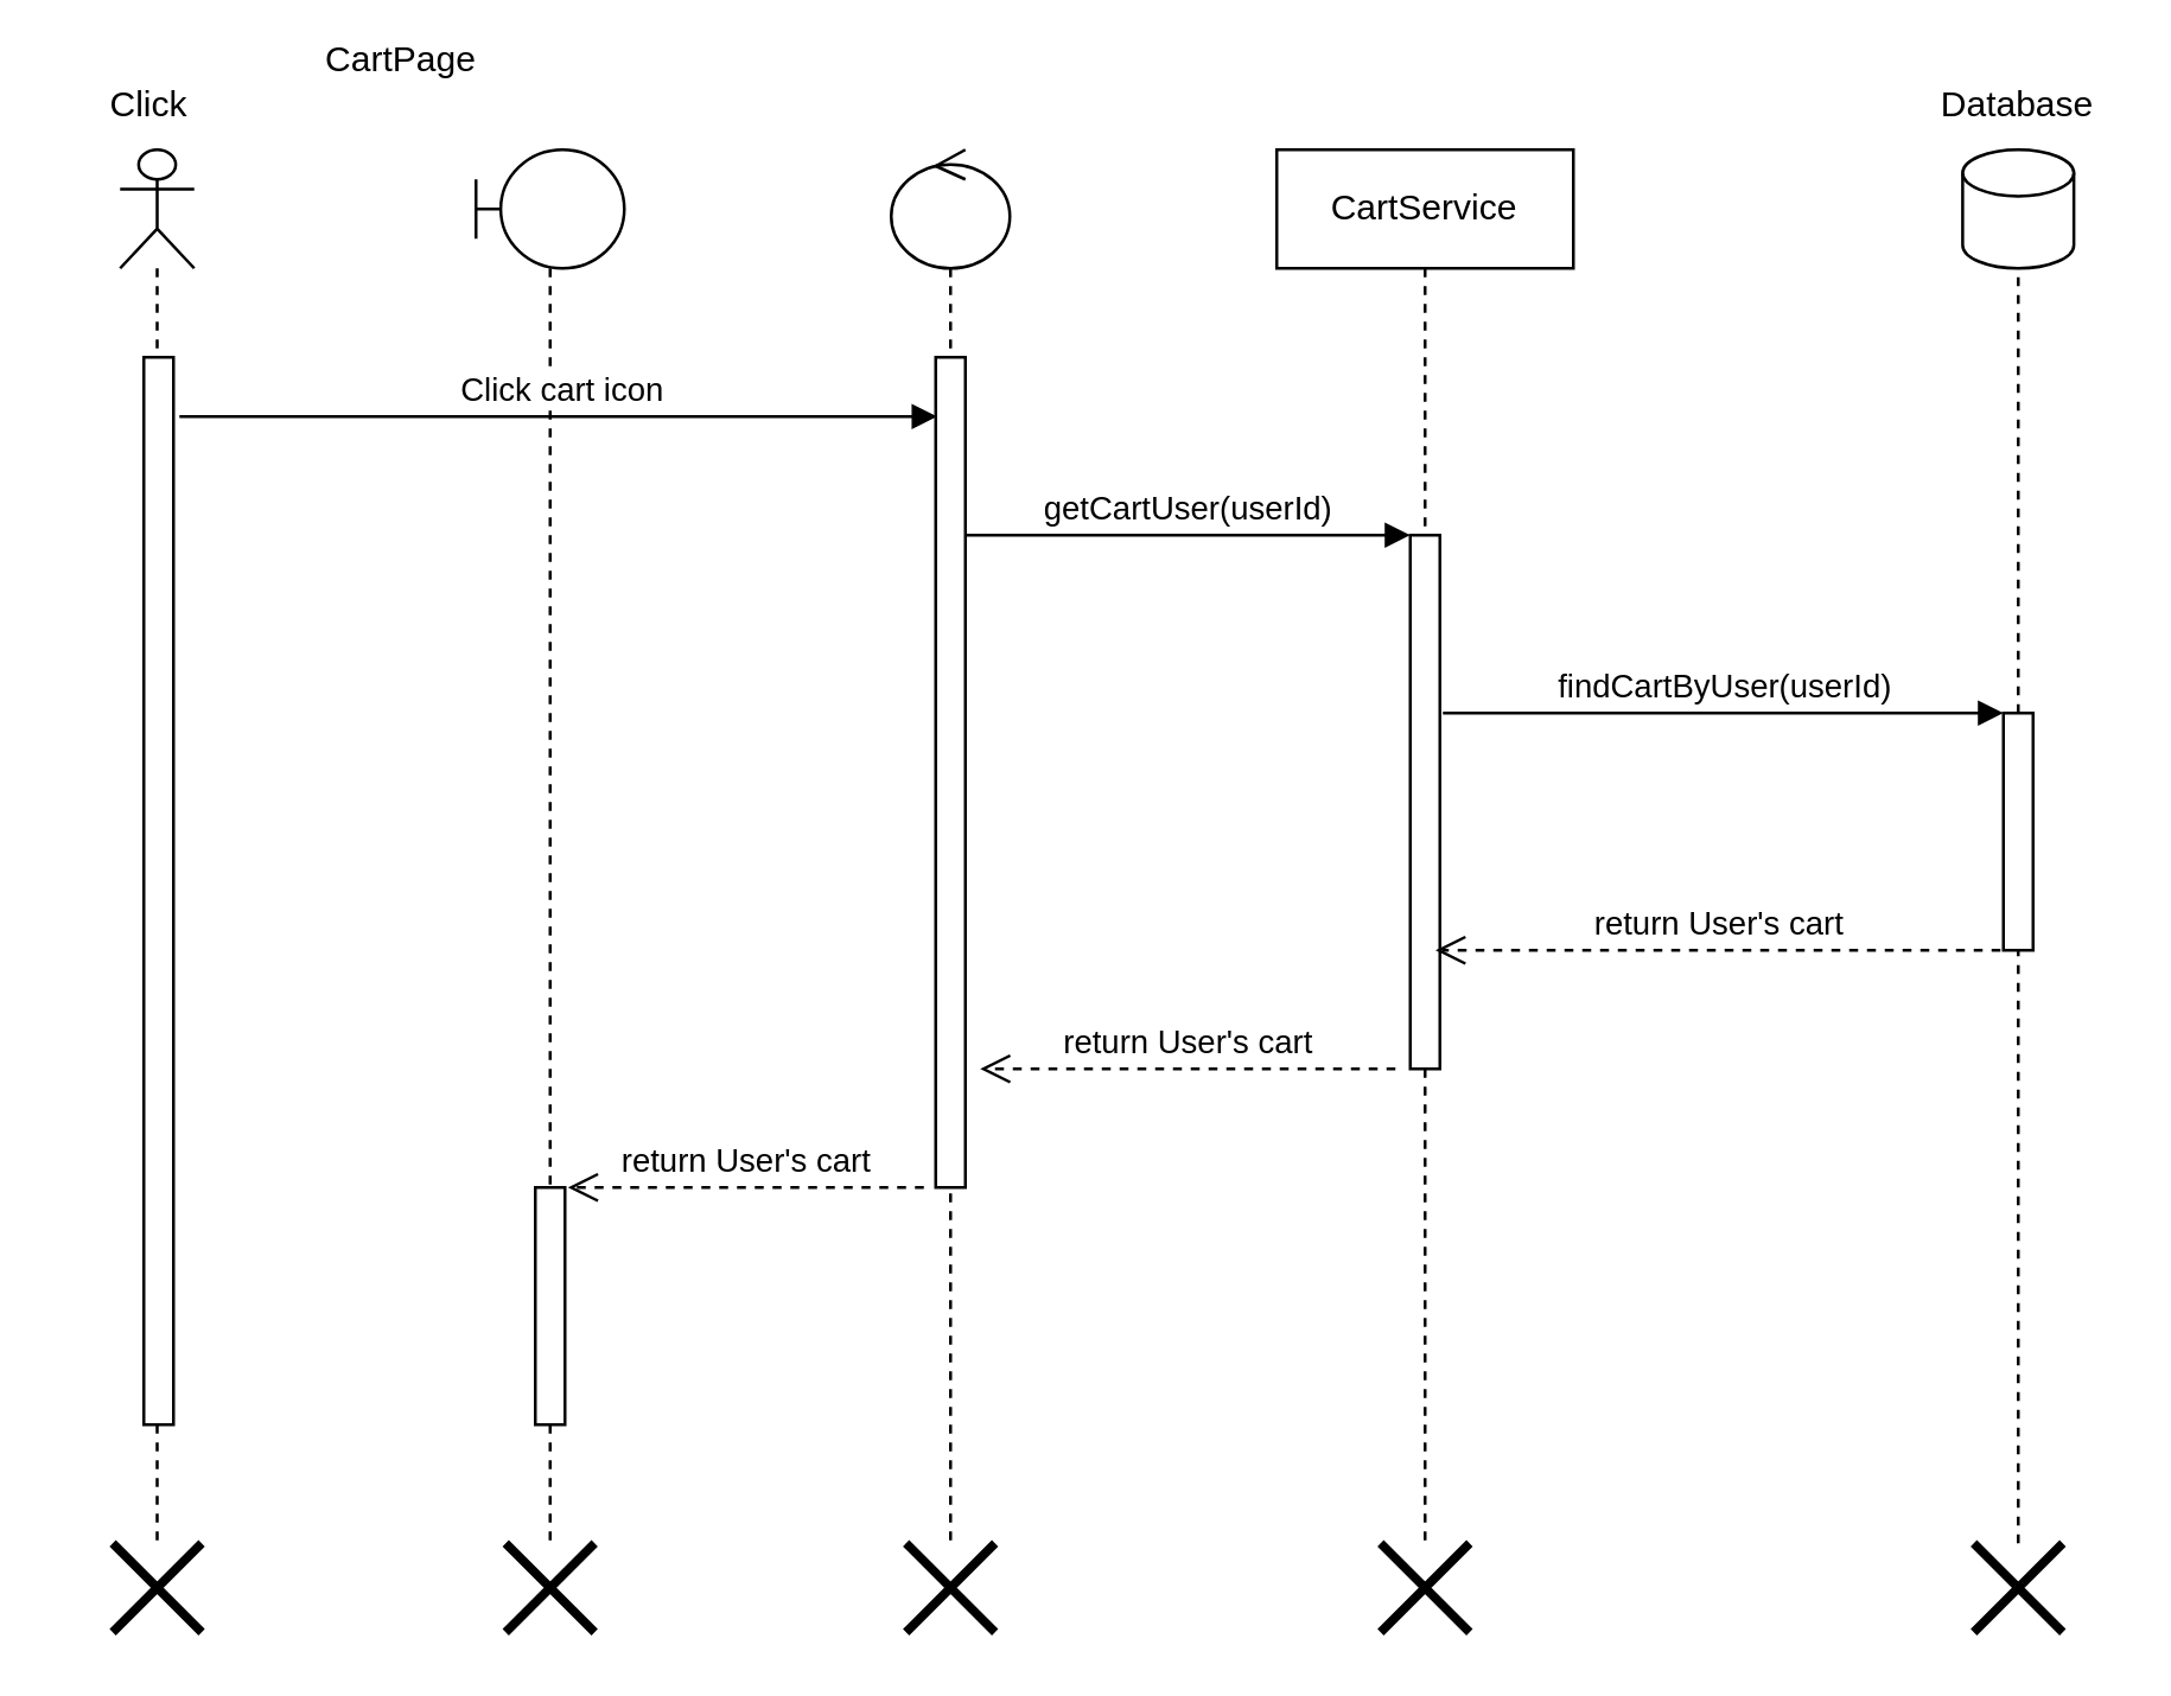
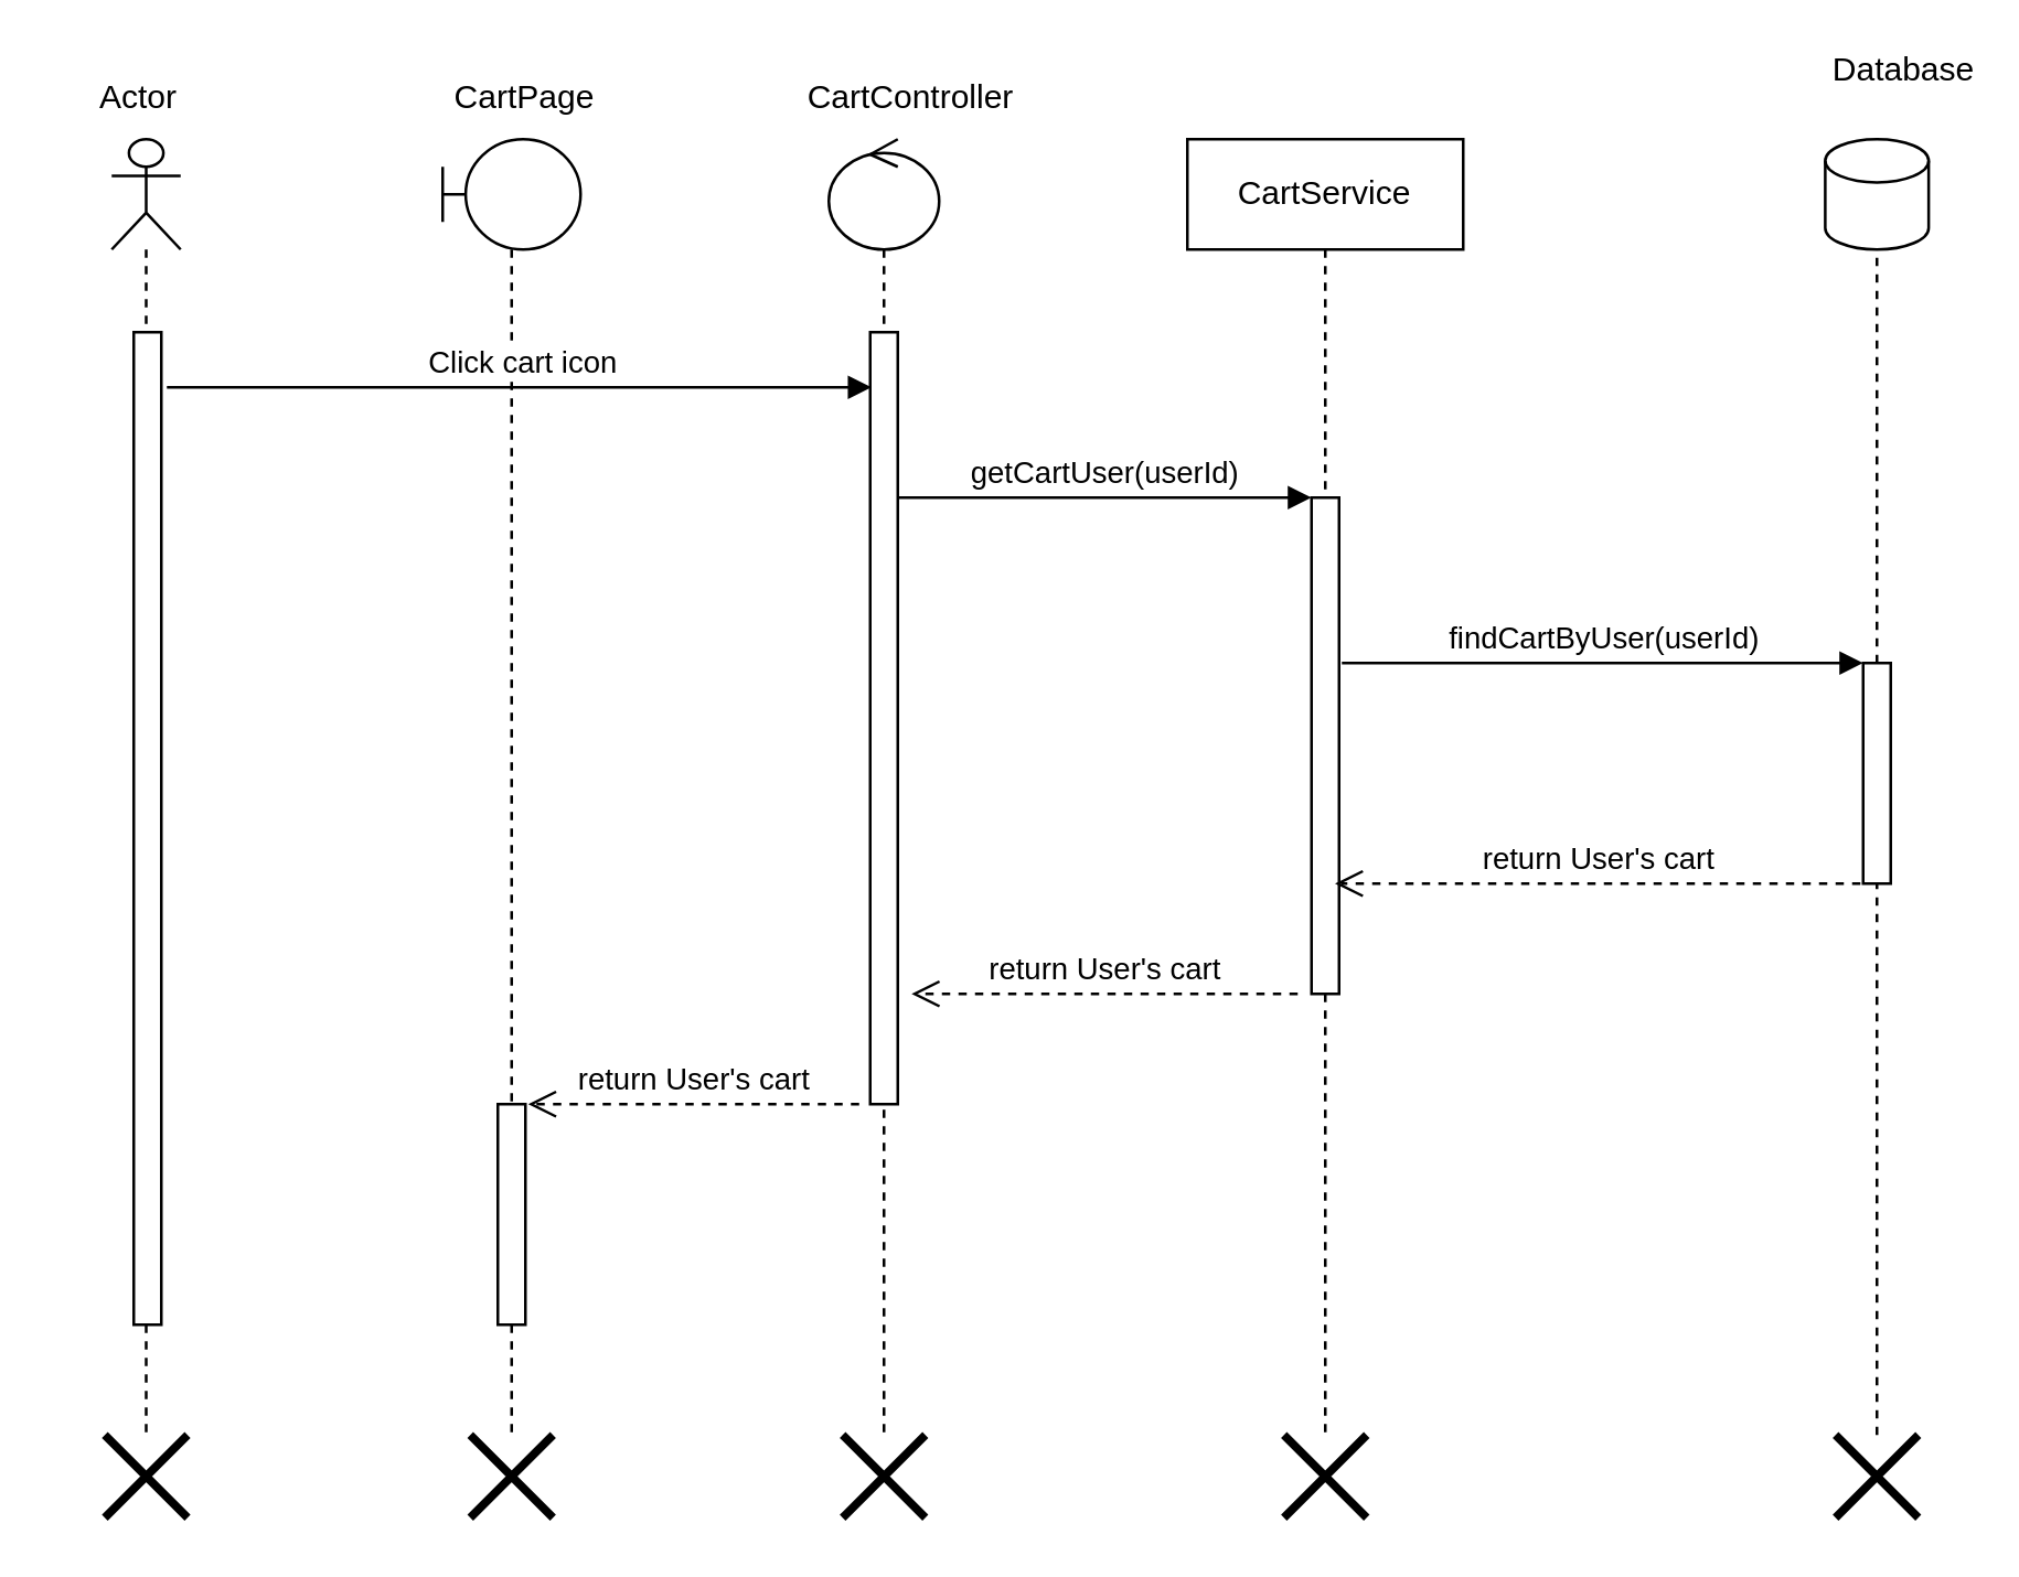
- <mxCell id="7" value="CartPage" style="text;html=1;strokeColor=none;fillColor=none;align=center;verticalAlign=middle;whiteSpace=wrap;rounded=0;" parent="1" vertex="1"><mxGeometry x="105" y="5" width="60" height="30" as="geometry" /></mxCell>
+ <mxCell id="7" value="CartPage" style="text;html=1;strokeColor=none;fillColor=none;align=center;verticalAlign=middle;whiteSpace=wrap;rounded=0;" parent="1" vertex="1"><mxGeometry x="160" y="20" width="60" height="30" as="geometry" /></mxCell>
- <mxCell id="4" value="Click" style="text;html=1;strokeColor=none;fillColor=none;align=center;verticalAlign=middle;whiteSpace=wrap;rounded=0;" parent="1" vertex="1"><mxGeometry x="20" y="20" width="60" height="30" as="geometry" /></mxCell>
+ <mxCell id="4" value="Actor" style="text;html=1;strokeColor=none;fillColor=none;align=center;verticalAlign=middle;whiteSpace=wrap;rounded=0;" parent="1" vertex="1"><mxGeometry x="20" y="20" width="60" height="30" as="geometry" /></mxCell>
+ <mxCell id="11" value="CartController" style="text;html=1;strokeColor=none;fillColor=none;align=center;verticalAlign=middle;whiteSpace=wrap;rounded=0;" parent="1" vertex="1"><mxGeometry x="300" y="20" width="60" height="30" as="geometry" /></mxCell>
- <mxCell id="17" value="Database" style="text;html=1;strokeColor=none;fillColor=none;align=center;verticalAlign=middle;whiteSpace=wrap;rounded=0;" parent="1" vertex="1"><mxGeometry x="650" y="20" width="60" height="30" as="geometry" /></mxCell>
+ <mxCell id="17" value="Database" style="text;html=1;strokeColor=none;fillColor=none;align=center;verticalAlign=middle;whiteSpace=wrap;rounded=0;" parent="1" vertex="1"><mxGeometry x="660" y="10" width="60" height="30" as="geometry" /></mxCell>
